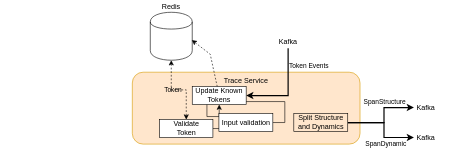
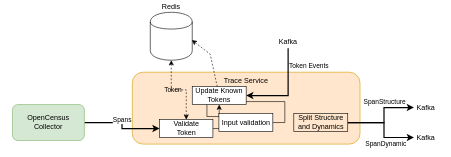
+ <mxCell id="6" value="OpenCensus&lt;br&gt;Collector" style="rounded=1;whiteSpace=wrap;html=1;fillColor=#d5e8d4;strokeColor=#82b366;" parent="1" vertex="1"><mxGeometry x="20" y="174" width="120" height="60" as="geometry" /></mxCell>
+ <mxCell id="5" value="Spans" style="edgeStyle=orthogonalEdgeStyle;rounded=0;orthogonalLoop=1;jettySize=auto;html=1;strokeWidth=2;labelPosition=center;verticalLabelPosition=top;align=center;verticalAlign=bottom;" parent="1" source="6" target="4" edge="1"><mxGeometry relative="1" as="geometry" /></mxCell>
